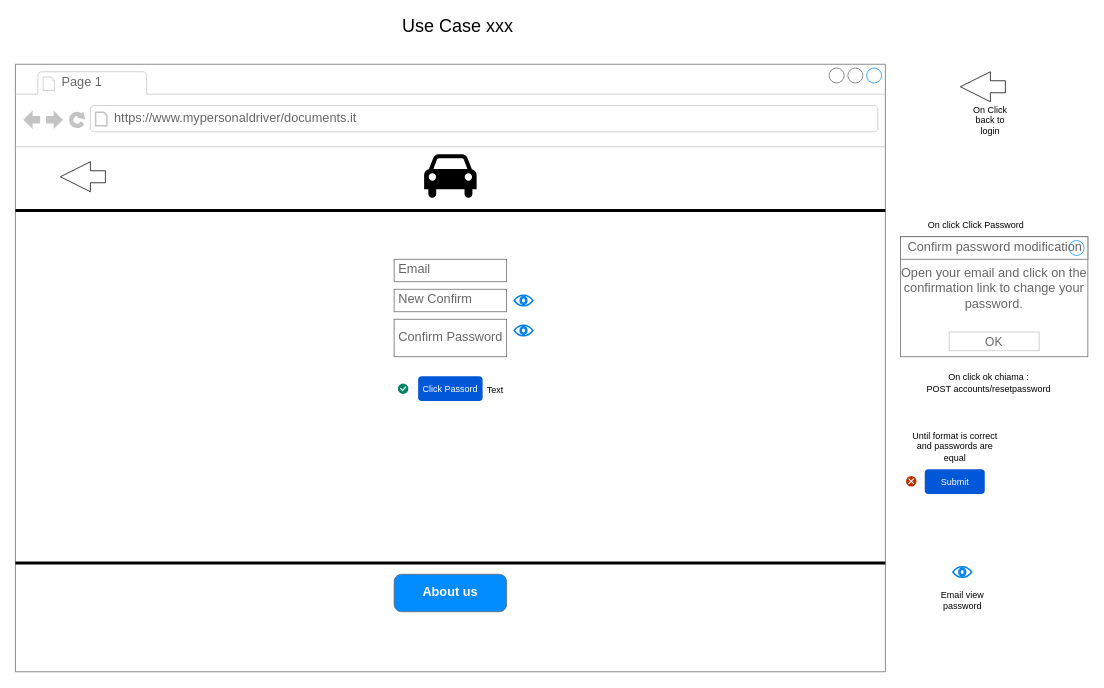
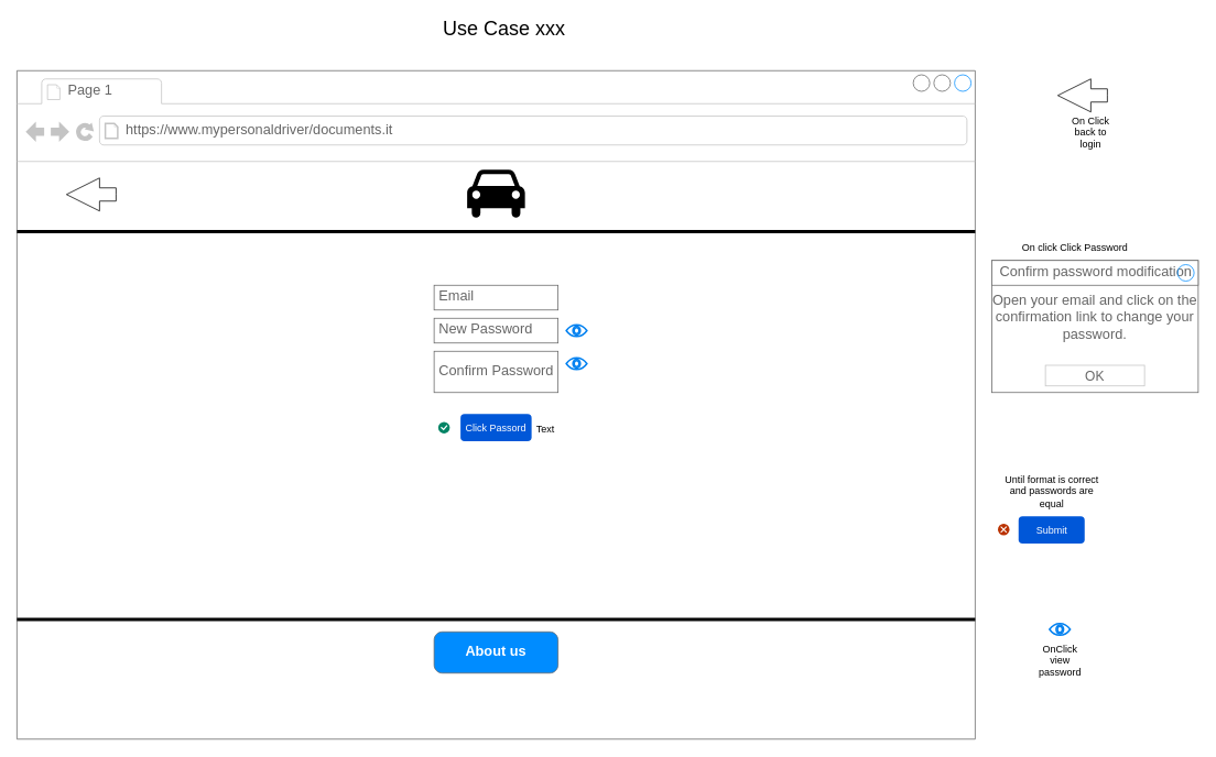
- <mxCell id="10" value="New Confirm" style="strokeWidth=1;shadow=0;dashed=0;align=center;html=1;shape=mxgraph.mockup.text.textBox;fontColor=#666666;align=left;fontSize=17;spacingLeft=4;spacingTop=-3;whiteSpace=wrap;strokeColor=#666666;mainText=" parent="2" vertex="1"><mxGeometry x="505" y="300" width="150" height="30" as="geometry" /></mxCell>
+ <mxCell id="10" value="New Password" style="strokeWidth=1;shadow=0;dashed=0;align=center;html=1;shape=mxgraph.mockup.text.textBox;fontColor=#666666;align=left;fontSize=17;spacingLeft=4;spacingTop=-3;whiteSpace=wrap;strokeColor=#666666;mainText=" parent="2" vertex="1"><mxGeometry x="505" y="300" width="150" height="30" as="geometry" /></mxCell>
- <mxCell id="31" value="On click ok chiama :&lt;br&gt;POST accounts/resetpassword" style="text;html=1;align=center;verticalAlign=middle;whiteSpace=wrap;rounded=0;" vertex="1" parent="1"><mxGeometry x="1212.5" y="495" width="210" height="30" as="geometry" /></mxCell>
- <mxCell id="28" value="Email view password" style="text;html=1;align=center;verticalAlign=middle;whiteSpace=wrap;rounded=0;" parent="1" vertex="1"><mxGeometry x="1252.5" y="785" width="60" height="30" as="geometry" /></mxCell>
+ <mxCell id="28" value="OnClick view password" style="text;html=1;align=center;verticalAlign=middle;whiteSpace=wrap;rounded=0;" parent="1" vertex="1"><mxGeometry x="1252.5" y="785" width="60" height="30" as="geometry" /></mxCell>
